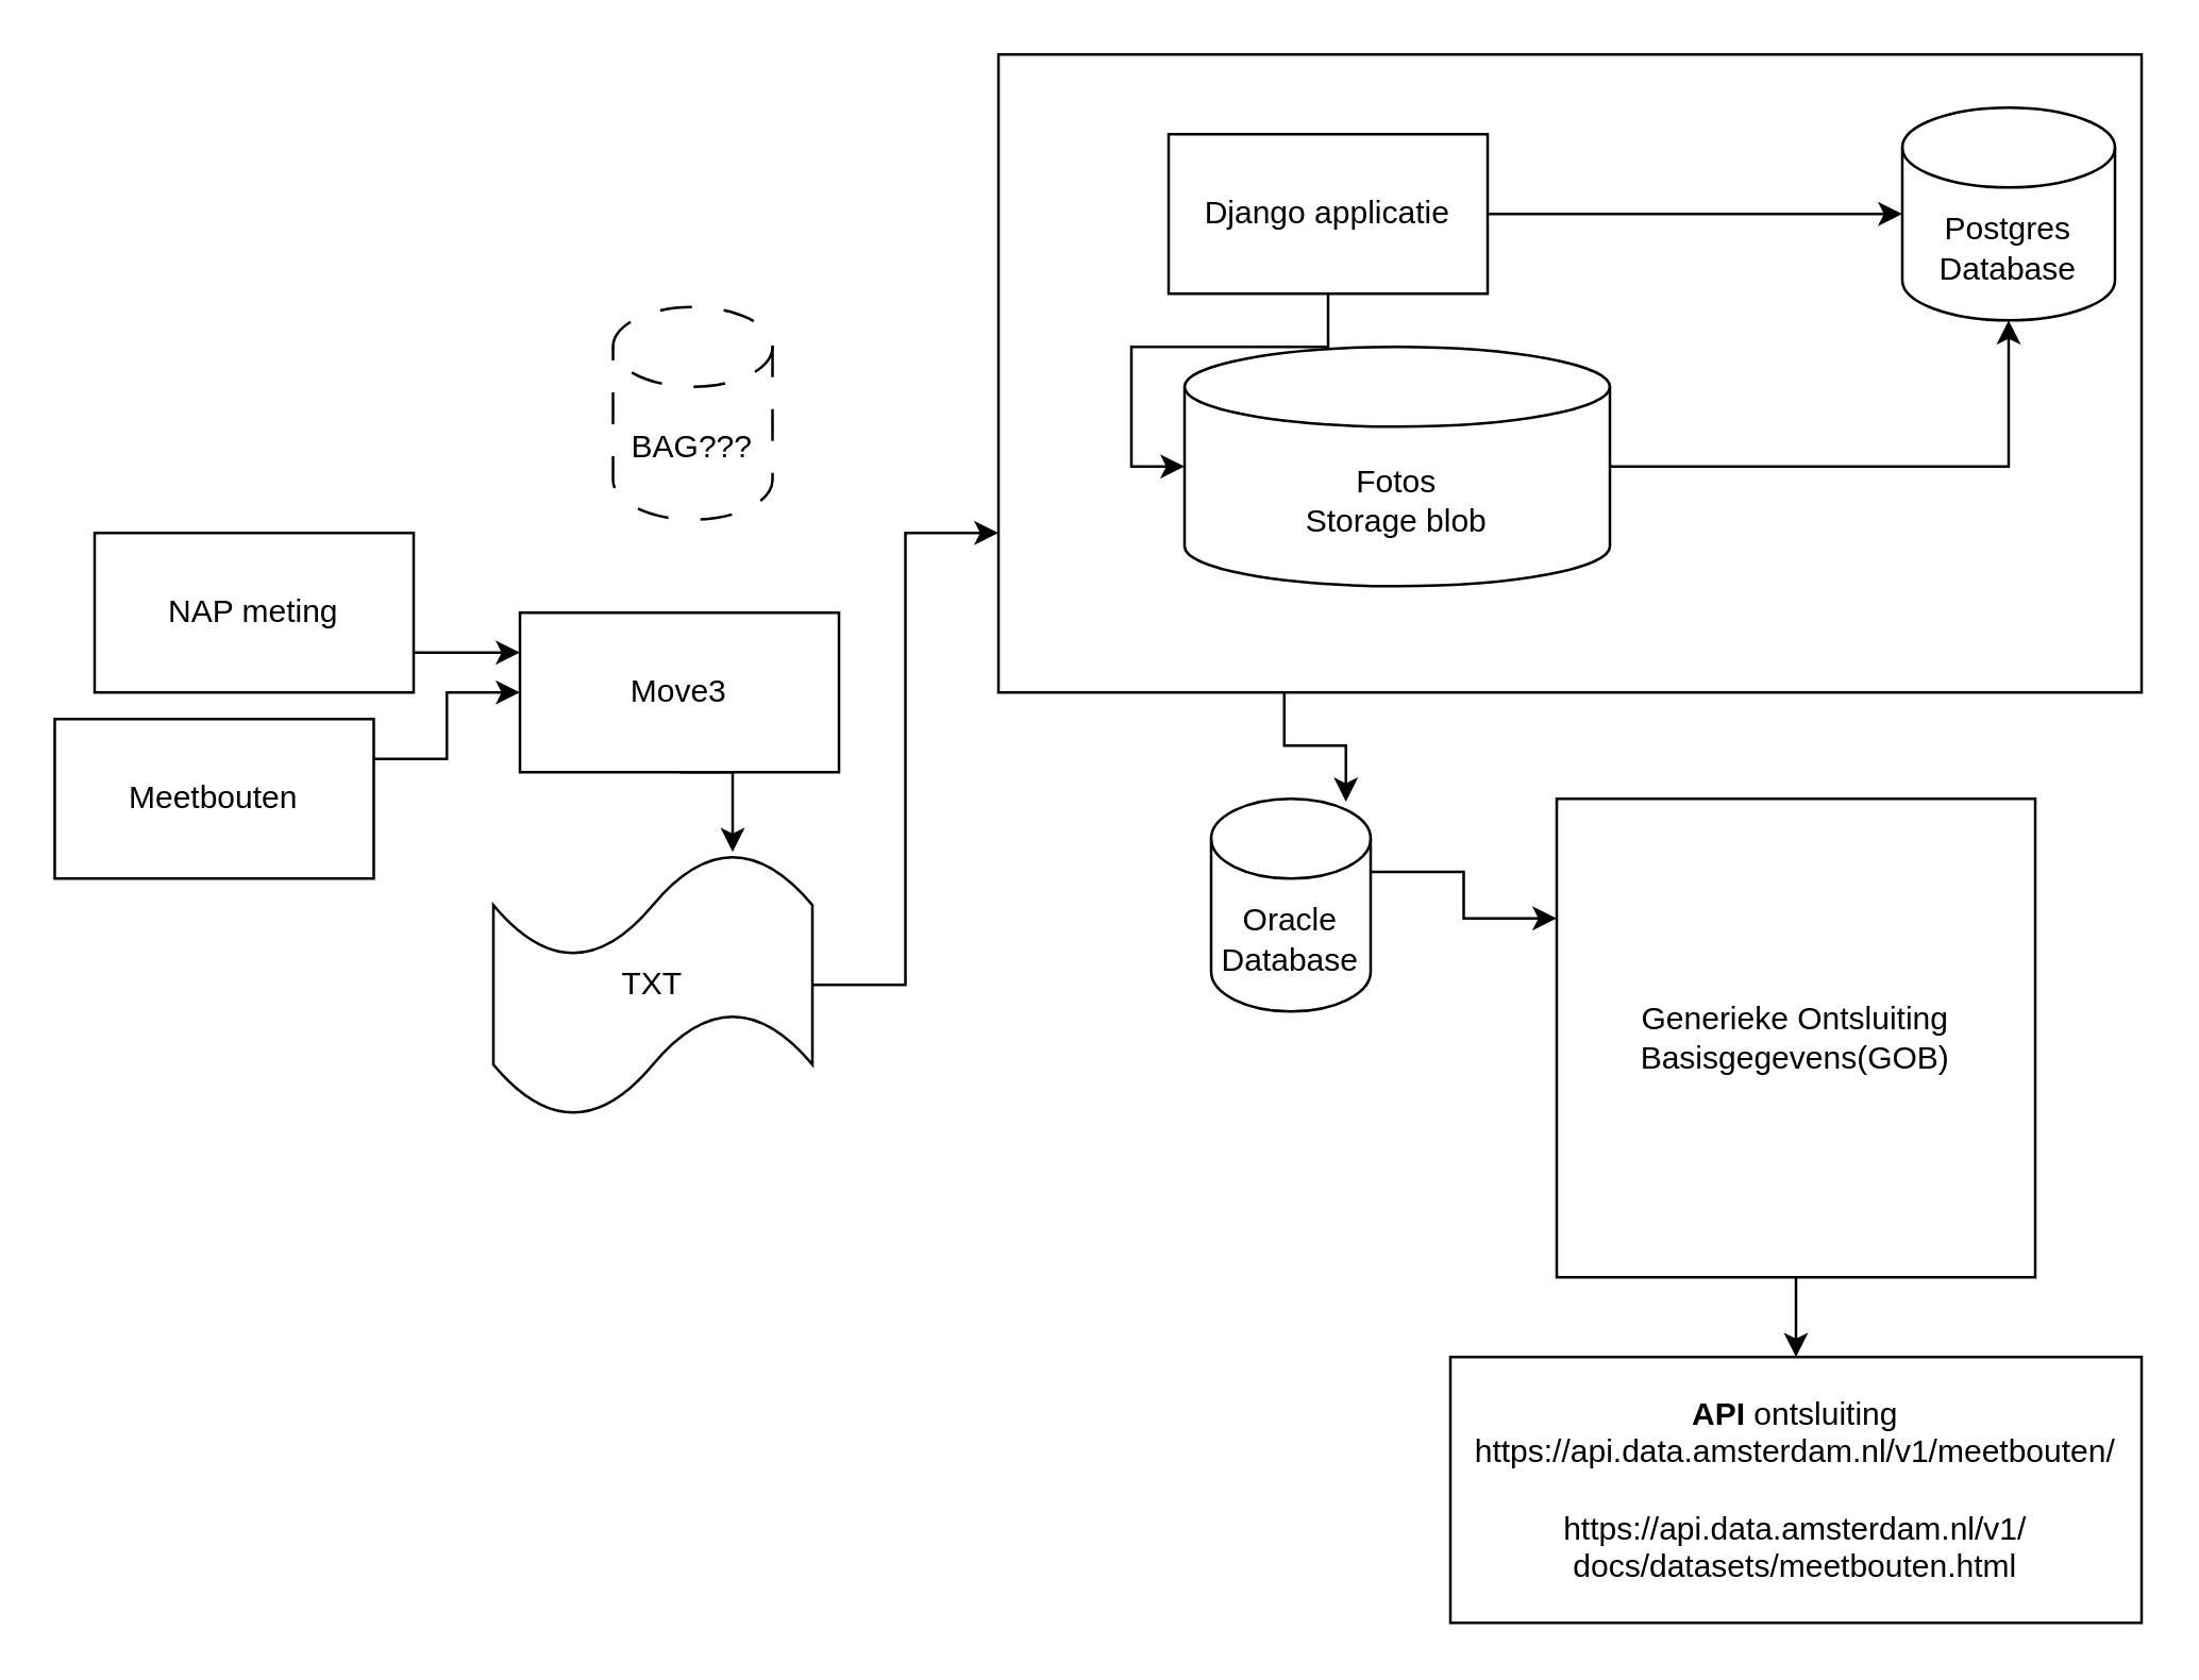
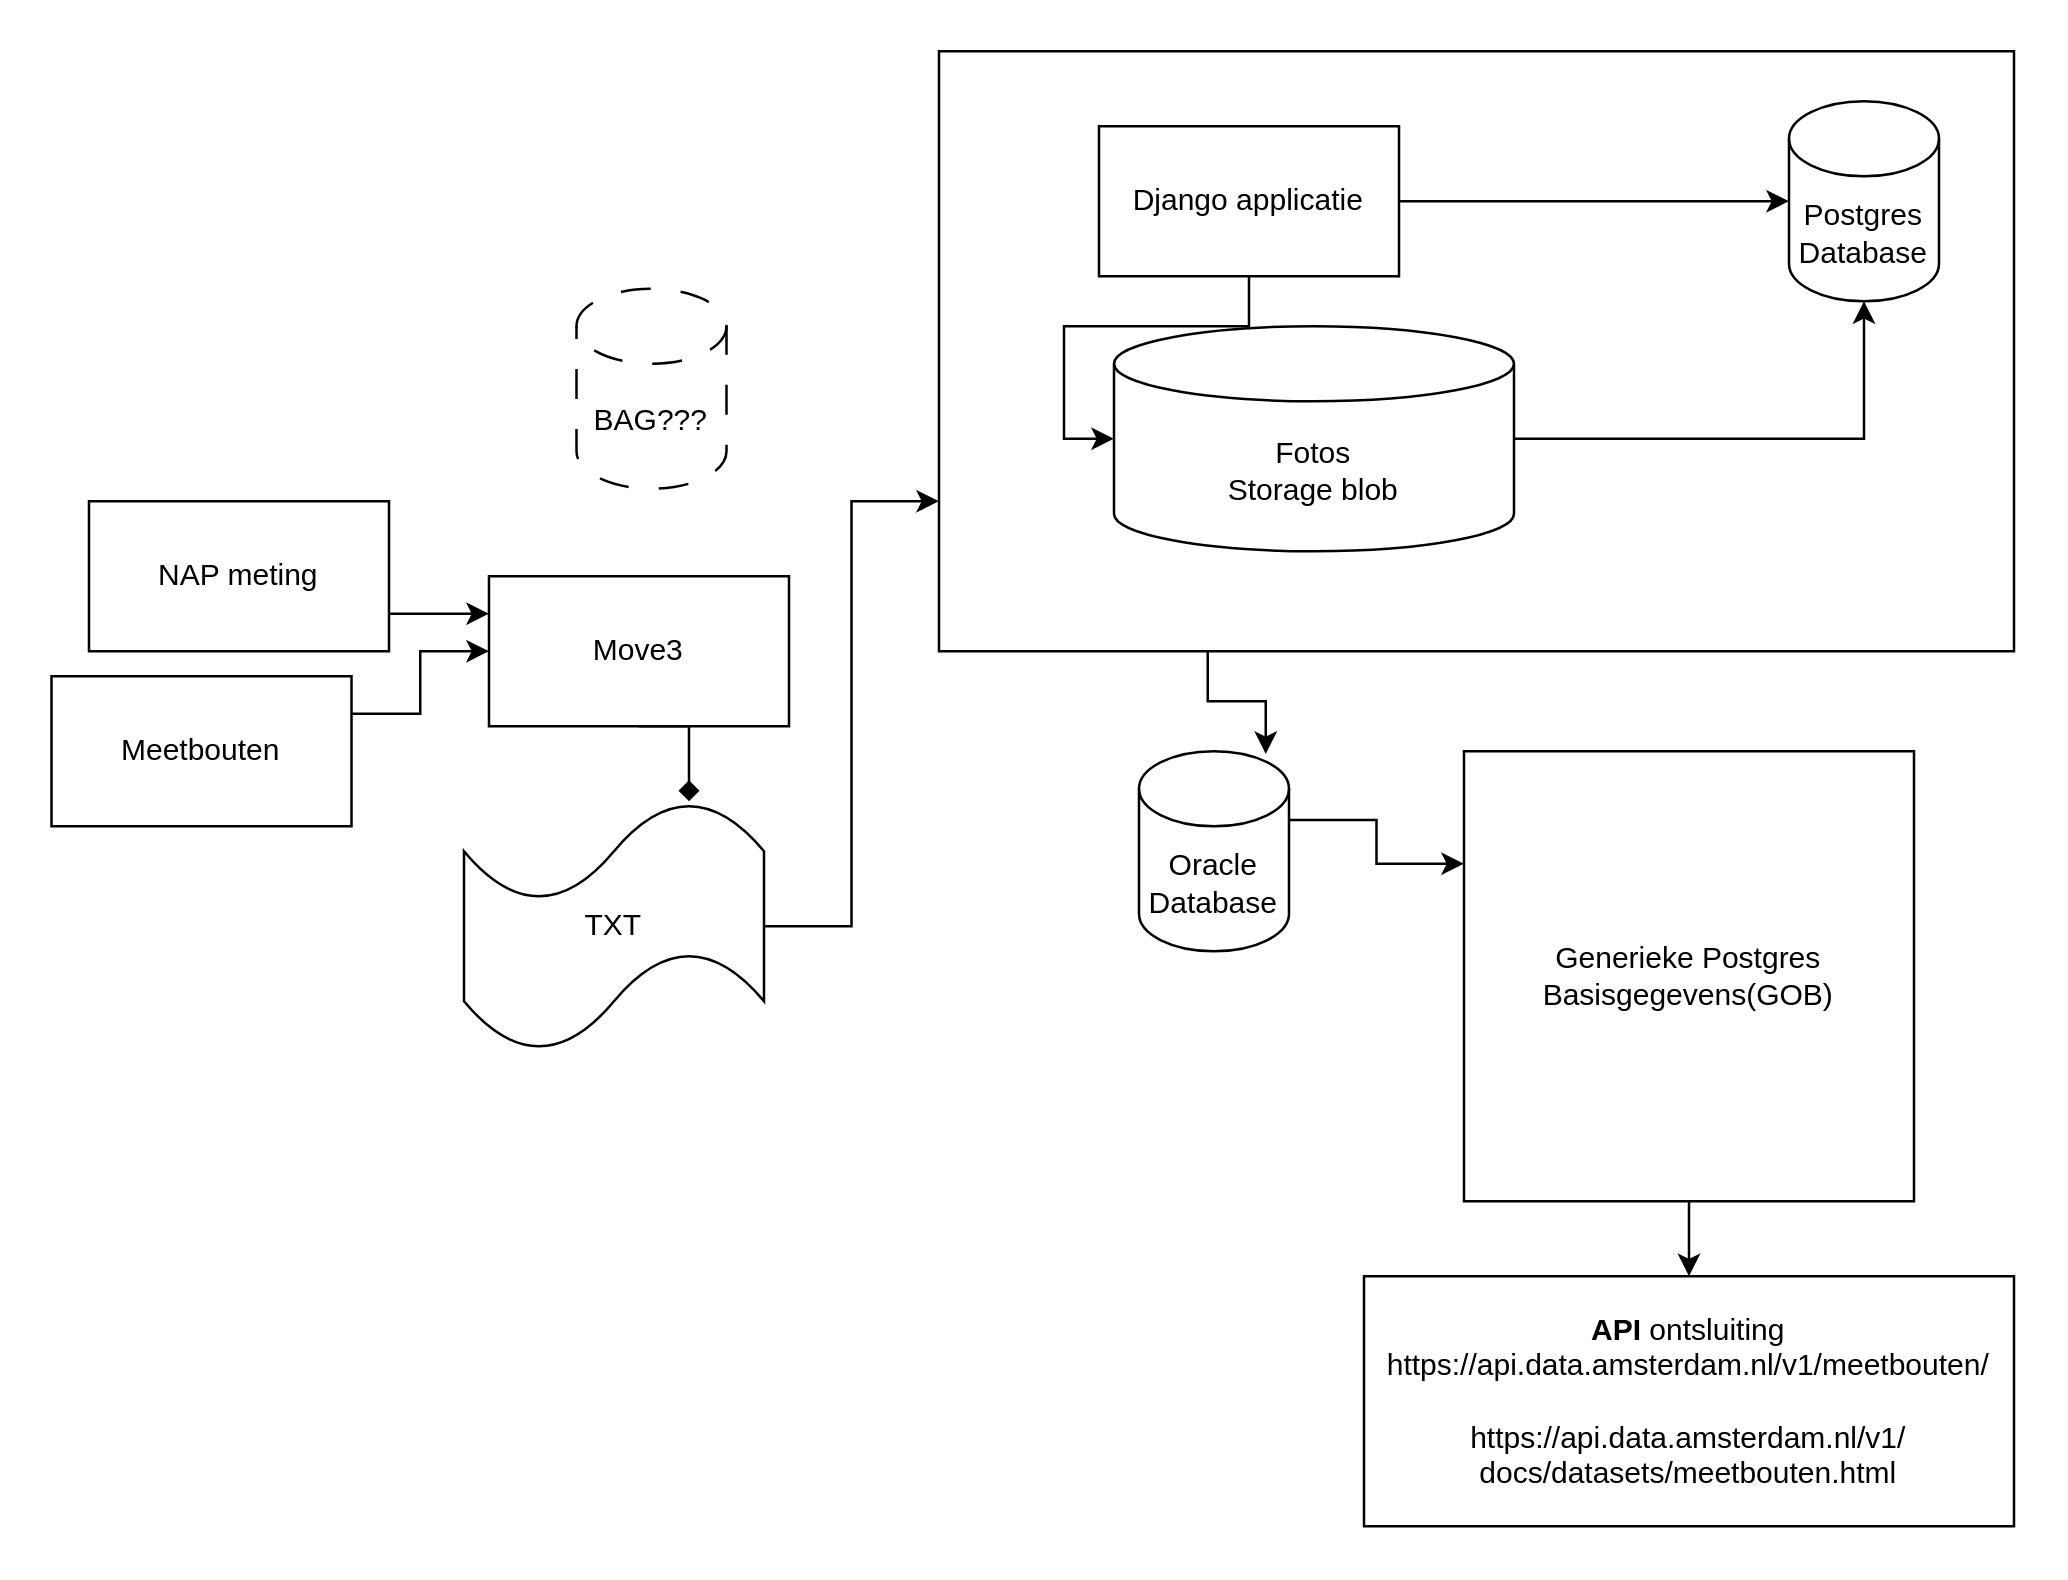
- <mxCell id="9" value="Postgres Database" style="shape=cylinder3;whiteSpace=wrap;html=1;boundedLbl=1;backgroundOutline=1;size=15;" vertex="1" parent="1"><mxGeometry x="715" y="40" width="80" height="80" as="geometry" /></mxCell>
+ <mxCell id="9" value="Postgres Database" style="shape=cylinder3;whiteSpace=wrap;html=1;boundedLbl=1;backgroundOutline=1;size=15;" vertex="1" parent="1"><mxGeometry x="715" y="40" width="60" height="80" as="geometry" /></mxCell>
- <mxCell id="18" style="edgeStyle=orthogonalEdgeStyle;rounded=0;orthogonalLoop=1;jettySize=auto;html=1;exitX=0.5;exitY=1;exitDx=0;exitDy=0;entryX=0.75;entryY=0;entryDx=0;entryDy=0;entryPerimeter=0;startArrow=none;startFill=0;" edge="1" parent="1" source="19" target="21"><mxGeometry relative="1" as="geometry" /></mxCell>
+ <mxCell id="18" style="edgeStyle=orthogonalEdgeStyle;rounded=0;orthogonalLoop=1;jettySize=auto;html=1;exitX=0.5;exitY=1;exitDx=0;exitDy=0;entryX=0.75;entryY=0;entryDx=0;entryDy=0;entryPerimeter=0;startArrow=none;startFill=0;endArrow=diamond;" edge="1" parent="1" source="19" target="21"><mxGeometry relative="1" as="geometry" /></mxCell>
- <mxCell id="16" value="Generieke Ontsluiting Basisgegevens(GOB)" style="whiteSpace=wrap;html=1;aspect=fixed;labelBackgroundColor=none;" vertex="1" parent="1"><mxGeometry x="585" y="300" width="180" height="180" as="geometry" /></mxCell>
+ <mxCell id="16" value="Generieke Postgres Basisgegevens(GOB)" style="whiteSpace=wrap;html=1;aspect=fixed;labelBackgroundColor=none;" vertex="1" parent="1"><mxGeometry x="585" y="300" width="180" height="180" as="geometry" /></mxCell>
